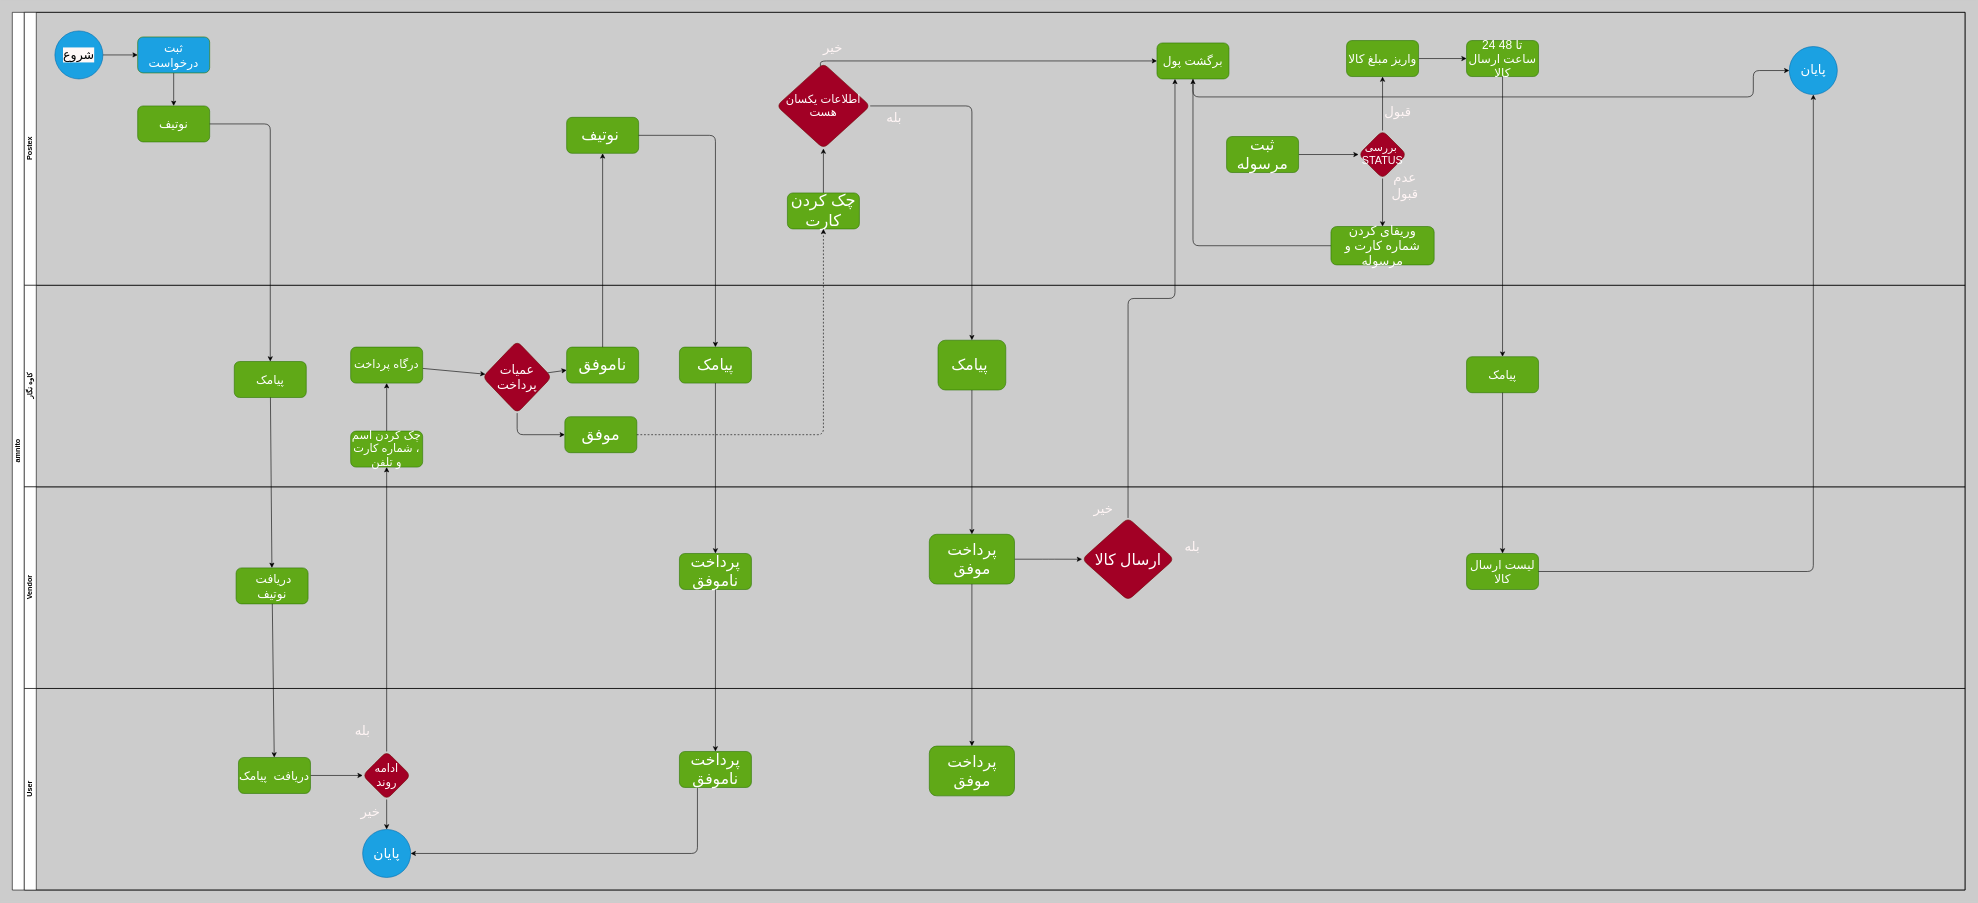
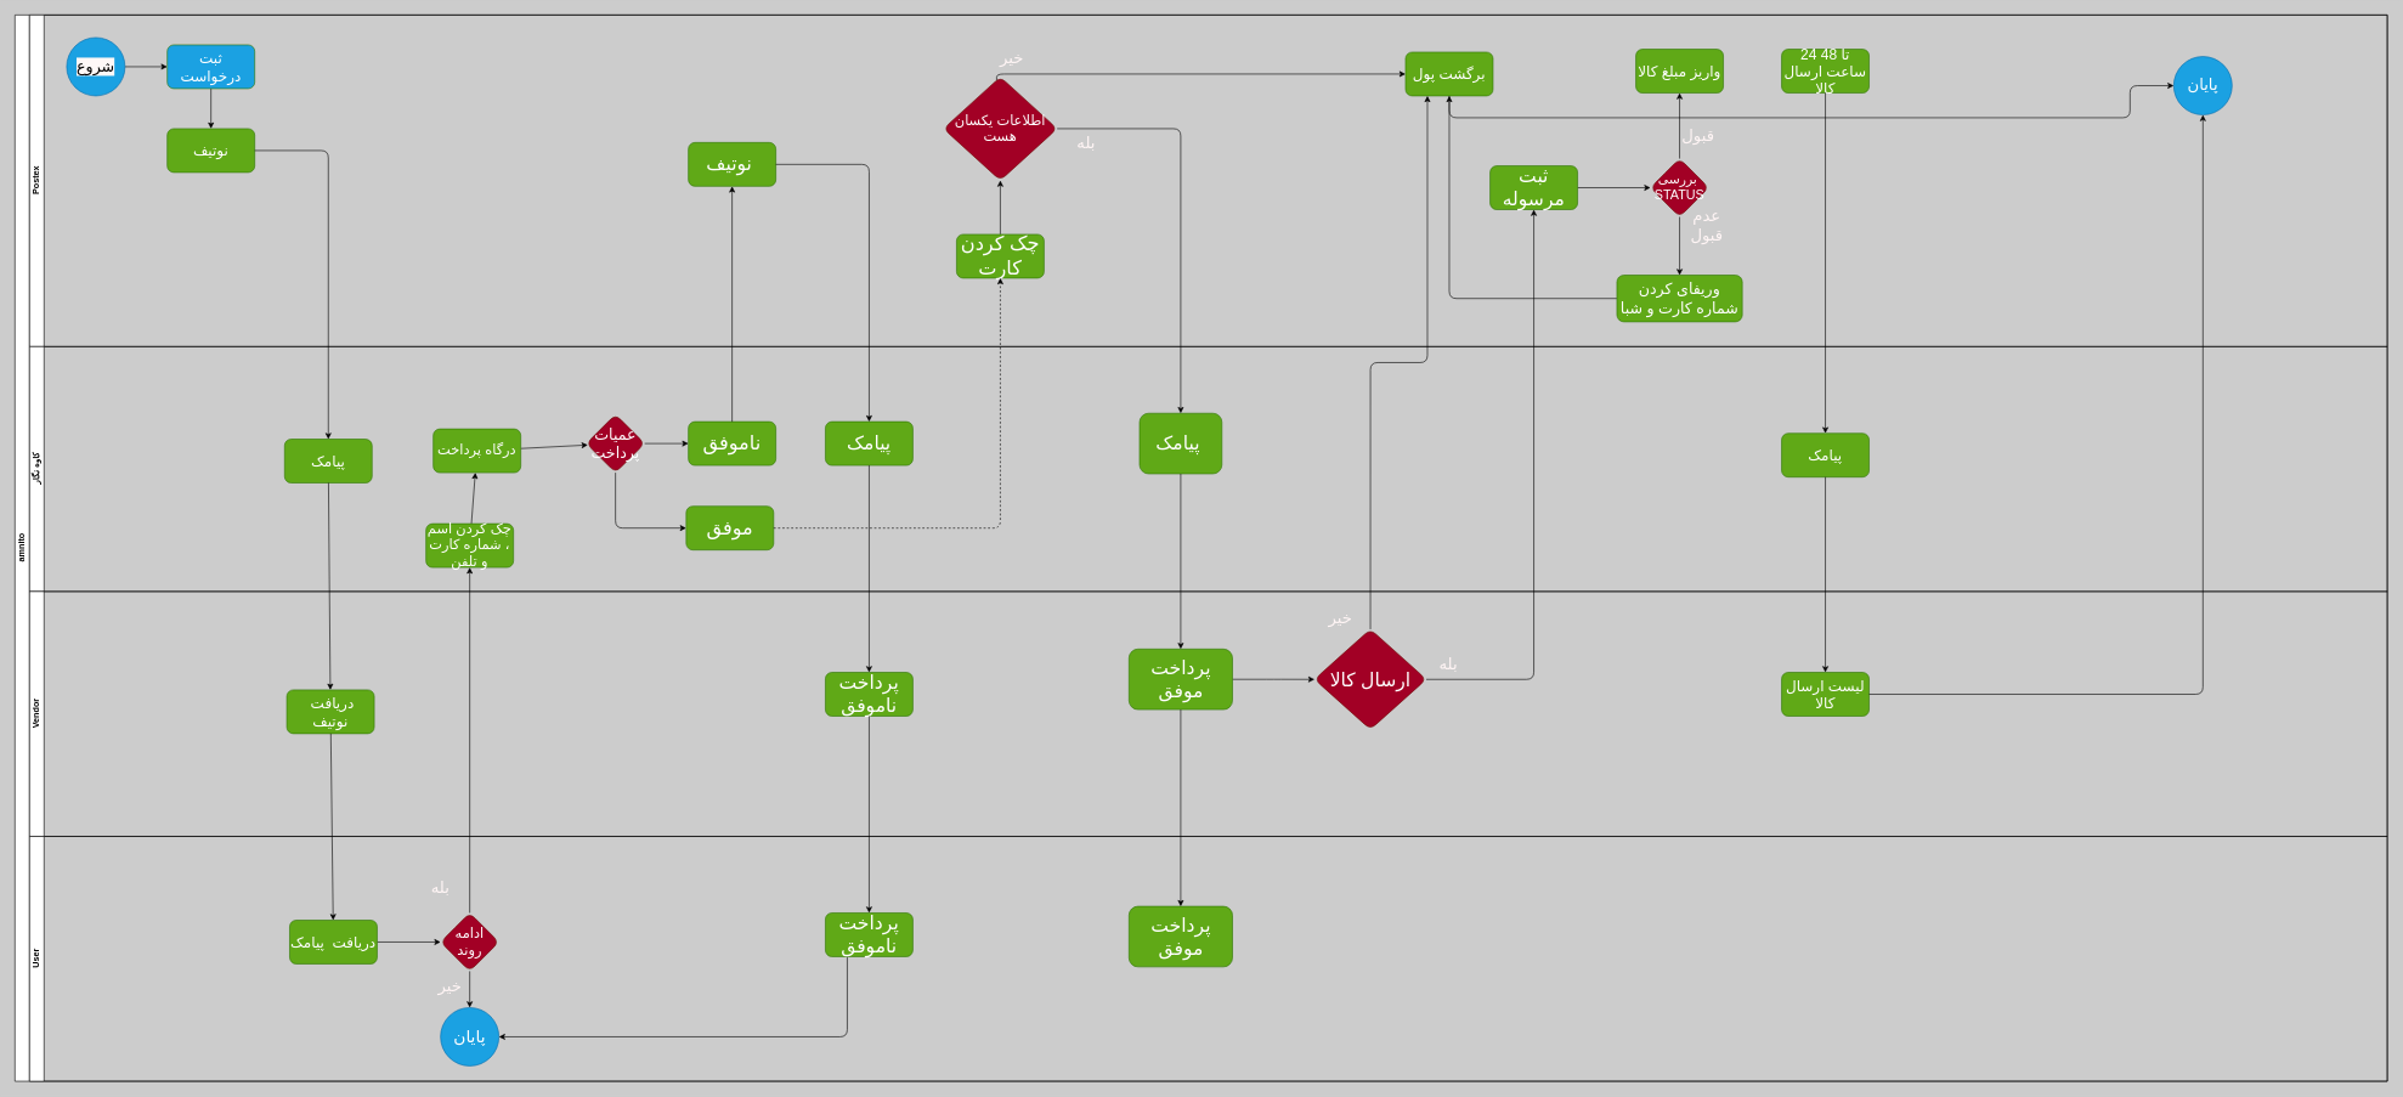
- <mxCell id="21" value="" style="edgeStyle=orthogonalEdgeStyle;html=1;fontSize=20;fontColor=#000000;" parent="3" source="22" target="23" edge="1"><mxGeometry relative="1" as="geometry" /></mxCell>
- <mxCell id="25" value="&lt;font style=&quot;font-size: 21px;&quot;&gt;وریفای کردن شماره کارت و مرسوله&lt;/font&gt;" style="whiteSpace=wrap;html=1;fillColor=#60a917;strokeColor=#2D7600;fontColor=#ffffff;rounded=1;" parent="3" vertex="1"><mxGeometry x="2178" y="357" width="172" height="64" as="geometry" /></mxCell>
+ <mxCell id="25" value="&lt;font style=&quot;font-size: 21px;&quot;&gt;وریفای کردن شماره کارت و شبا&lt;/font&gt;" style="whiteSpace=wrap;html=1;fillColor=#60a917;strokeColor=#2D7600;fontColor=#ffffff;rounded=1;" parent="3" vertex="1"><mxGeometry x="2178" y="357" width="172" height="64" as="geometry" /></mxCell>
- <mxCell id="36" value="&lt;font style=&quot;font-size: 19px;&quot;&gt;درگاه پرداخت&lt;/font&gt;" style="whiteSpace=wrap;html=1;fillColor=#60a917;strokeColor=#2D7600;fontColor=#ffffff;rounded=1;" parent="31" vertex="1"><mxGeometry x="544" y="103" width="120" height="60" as="geometry" /></mxCell>
+ <mxCell id="36" value="&lt;font style=&quot;font-size: 19px;&quot;&gt;درگاه پرداخت&lt;/font&gt;" style="whiteSpace=wrap;html=1;fillColor=#60a917;strokeColor=#2D7600;fontColor=#ffffff;rounded=1;" parent="31" vertex="1"><mxGeometry x="554" y="113" width="120" height="60" as="geometry" /></mxCell>
+ <mxCell id="78" value="" style="edgeStyle=orthogonalEdgeStyle;html=1;fontSize=26;fontColor=#000000;" parent="2" source="50" target="17" edge="1"><mxGeometry relative="1" as="geometry" /></mxCell>
- <mxCell id="39" value="&lt;font style=&quot;font-size: 21px;&quot;&gt;عمیات پرداخت&lt;/font&gt;" style="rhombus;whiteSpace=wrap;html=1;fillColor=#a20025;strokeColor=#6F0000;fontColor=#ffffff;rounded=1;" parent="31" vertex="1"><mxGeometry x="764" y="93" width="115" height="120" as="geometry" /></mxCell>
+ <mxCell id="39" value="&lt;font style=&quot;font-size: 21px;&quot;&gt;عمیات پرداخت&lt;/font&gt;" style="rhombus;whiteSpace=wrap;html=1;fillColor=#a20025;strokeColor=#6F0000;fontColor=#ffffff;rounded=1;" parent="31" vertex="1"><mxGeometry x="764" y="93" width="80" height="80" as="geometry" /></mxCell>
